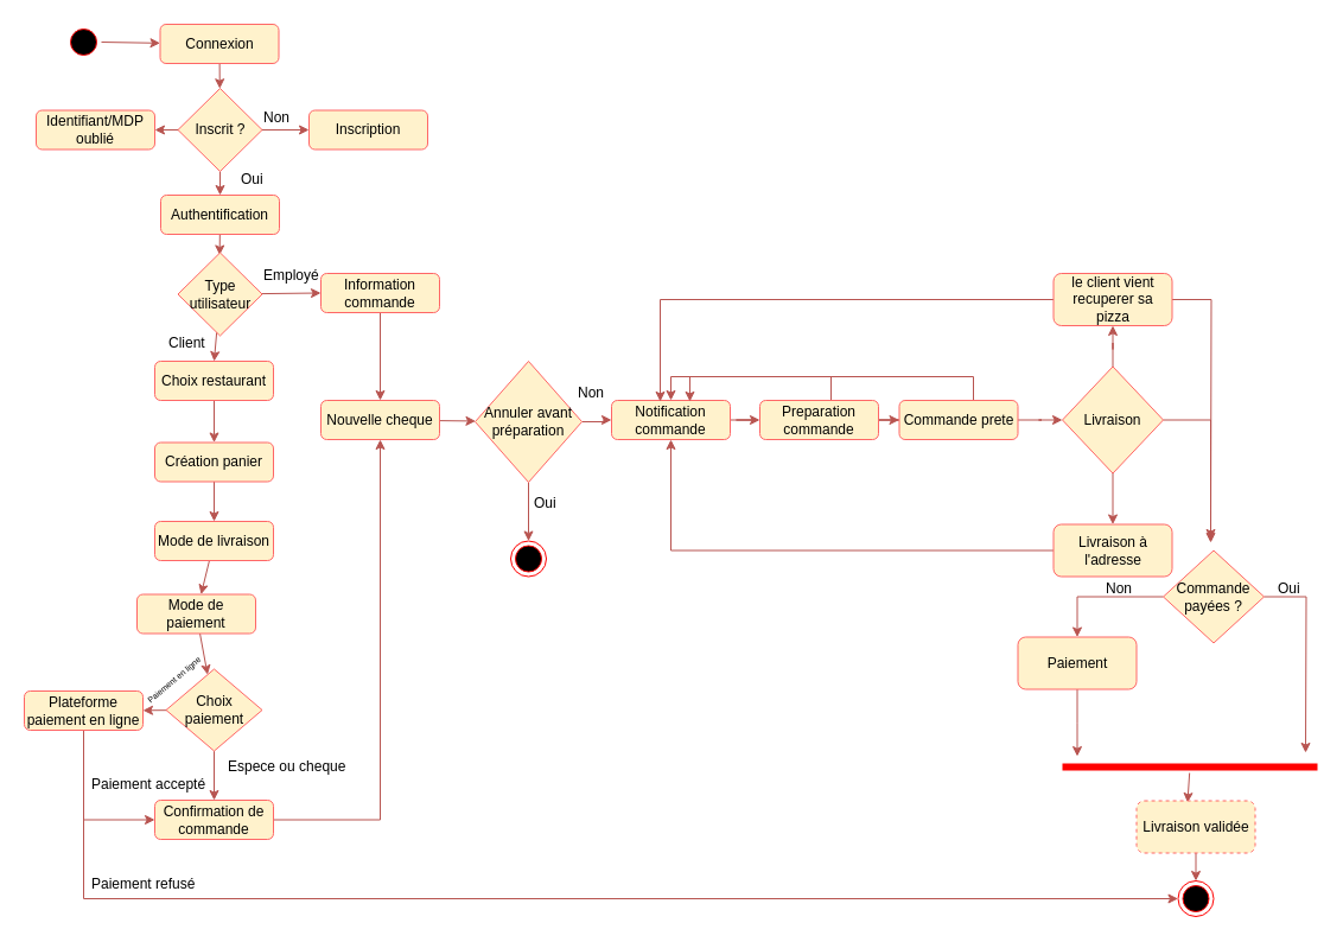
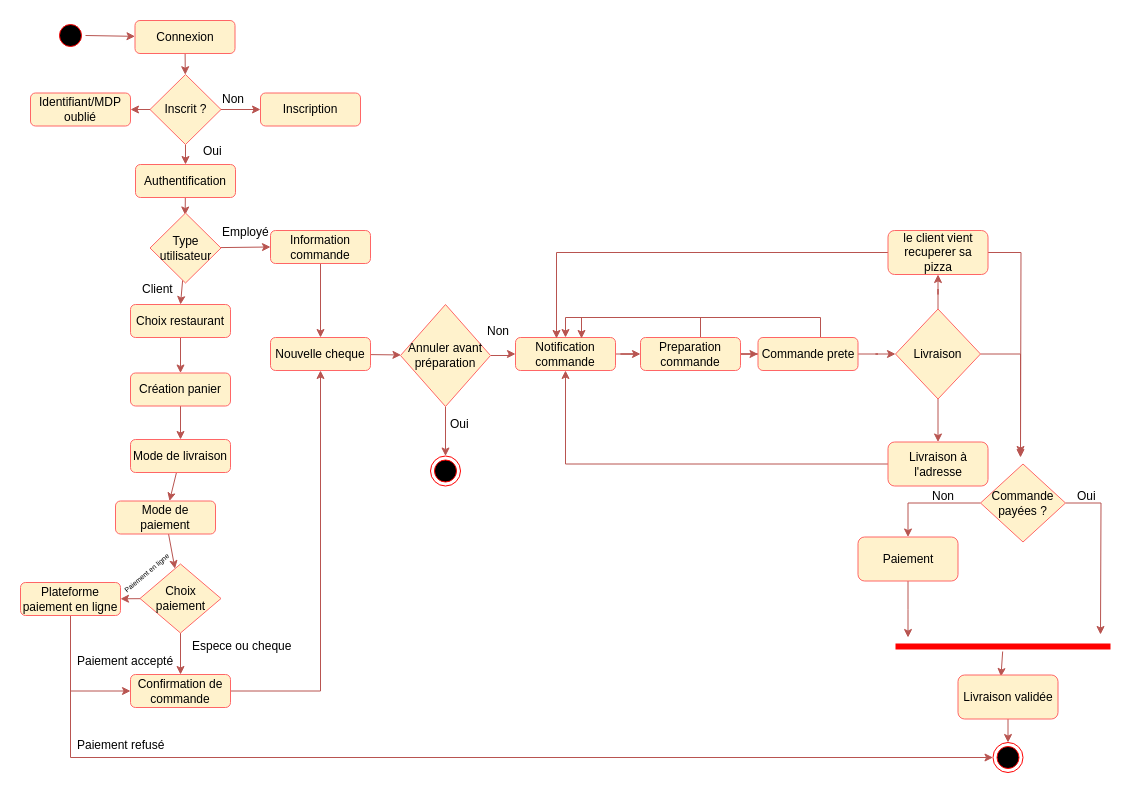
- <mxCell id="64" value="Livraison validée" style="rounded=1;whiteSpace=wrap;html=1;fillColor=#fff2cc;strokeColor=#FF6666;dashed=1;" vertex="1" parent="1"><mxGeometry x="957.5" y="674.5" width="100" height="44" as="geometry" /></mxCell>
+ <mxCell id="64" value="Livraison validée" style="rounded=1;whiteSpace=wrap;html=1;fillColor=#fff2cc;strokeColor=#FF6666;" vertex="1" parent="1"><mxGeometry x="957.5" y="674.5" width="100" height="44" as="geometry" /></mxCell>
